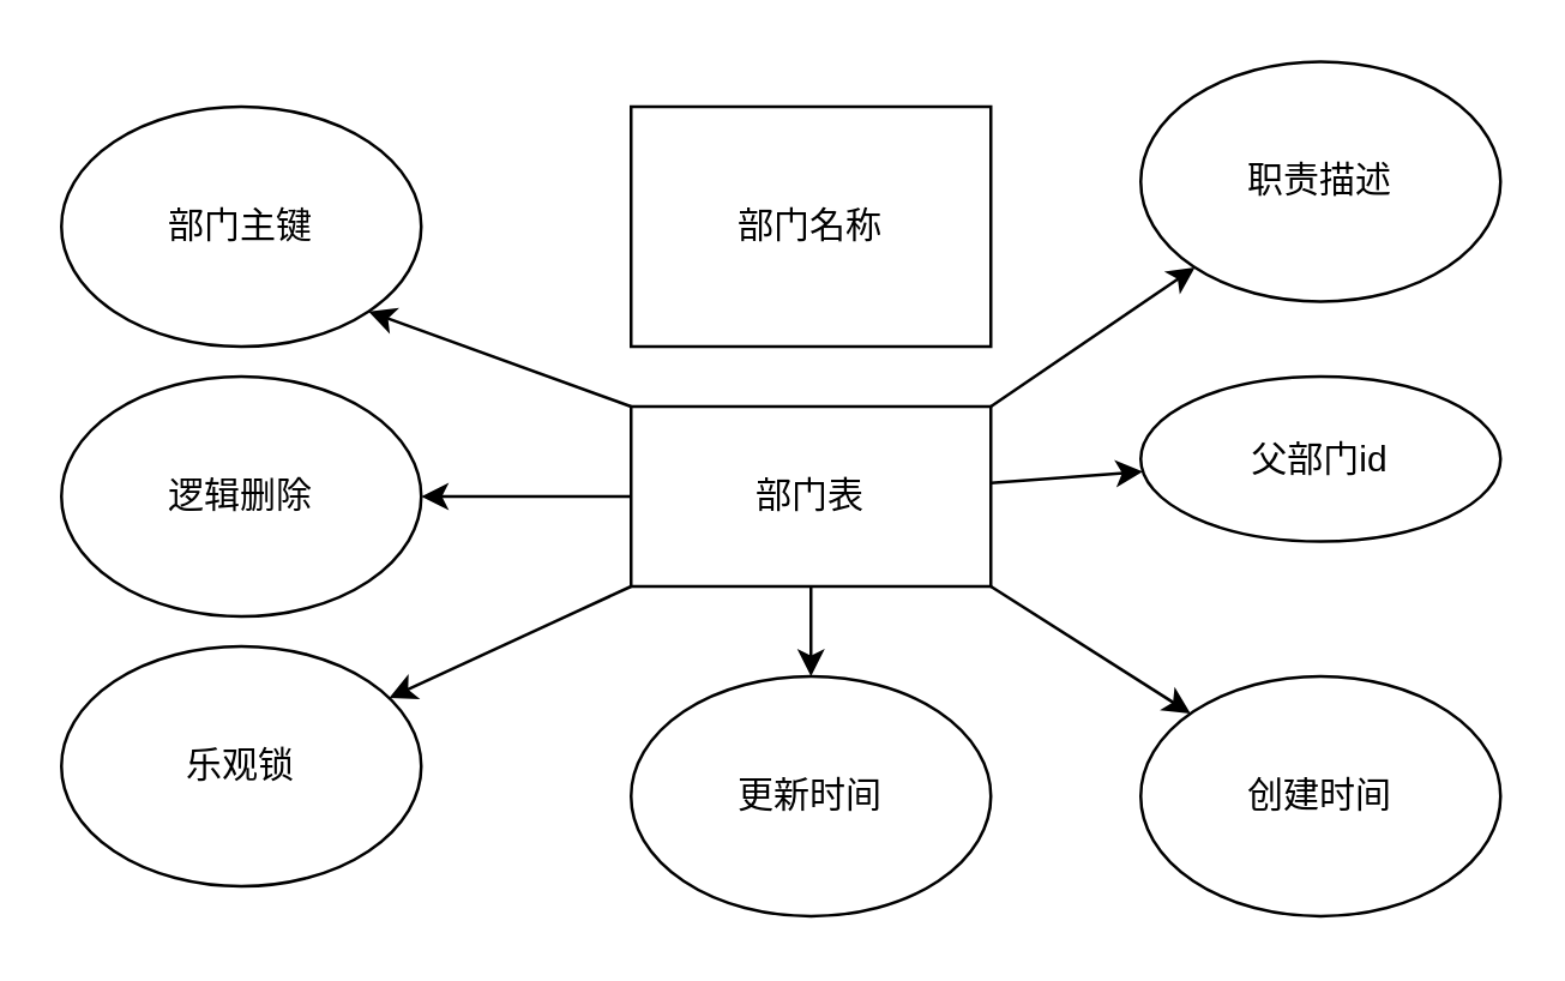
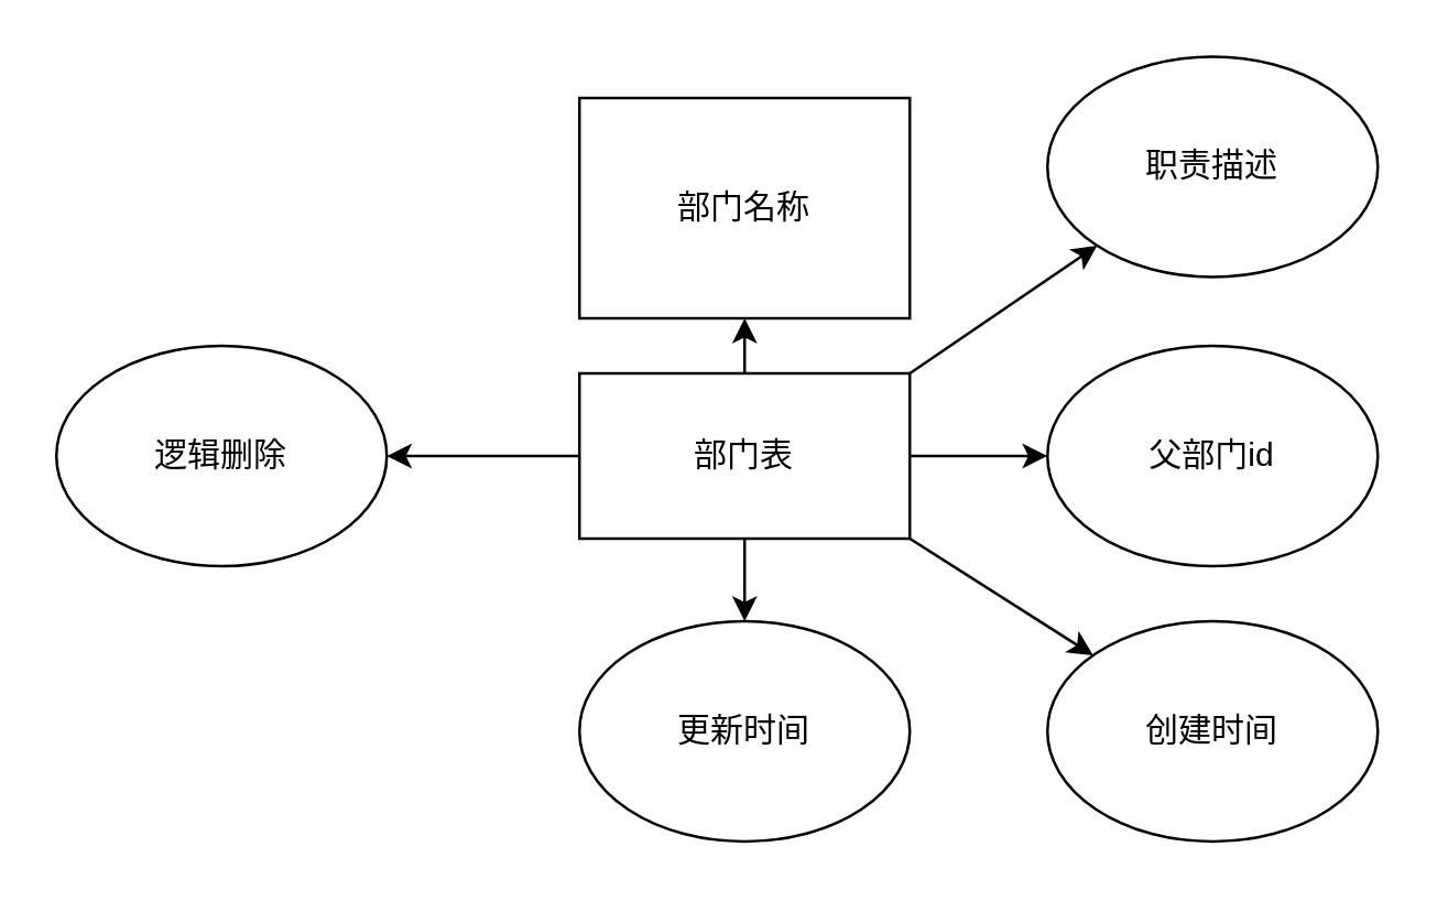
- <mxCell id="11" value="部门主键" style="ellipse;whiteSpace=wrap;html=1;fontColor=#000000;fillColor=none;strokeColor=#000000;" parent="1" vertex="1"><mxGeometry x="20" y="35" width="120" height="80" as="geometry" /></mxCell>
- <mxCell id="2" style="edgeStyle=none;html=1;exitX=0;exitY=0;exitDx=0;exitDy=0;entryX=1;entryY=1;entryDx=0;entryDy=0;strokeColor=#000000;" parent="1" source="10" target="11" edge="1"><mxGeometry relative="1" as="geometry" /></mxCell>
+ <mxCell id="3" style="edgeStyle=none;html=1;exitX=0.5;exitY=0;exitDx=0;exitDy=0;strokeColor=#000000;" parent="1" source="10" target="12" edge="1"><mxGeometry relative="1" as="geometry" /></mxCell>
- <mxCell id="15" value="父部门id" style="ellipse;whiteSpace=wrap;html=1;fillColor=none;strokeColor=#000000;fontColor=#000000;" parent="1" vertex="1"><mxGeometry x="380" y="125" width="120" height="55" as="geometry" /></mxCell>
+ <mxCell id="15" value="父部门id" style="ellipse;whiteSpace=wrap;html=1;fillColor=none;strokeColor=#000000;fontColor=#000000;" parent="1" vertex="1"><mxGeometry x="380" y="125" width="120" height="80" as="geometry" /></mxCell>
- <mxCell id="8" style="edgeStyle=none;html=1;exitX=0;exitY=1;exitDx=0;exitDy=0;strokeColor=#000000;" parent="1" source="10" target="16" edge="1"><mxGeometry relative="1" as="geometry" /></mxCell>
- <mxCell id="16" value="乐观锁" style="ellipse;whiteSpace=wrap;html=1;fillColor=none;strokeColor=#000000;fontColor=#000000;" parent="1" vertex="1"><mxGeometry x="20" y="215" width="120" height="80" as="geometry" /></mxCell>
